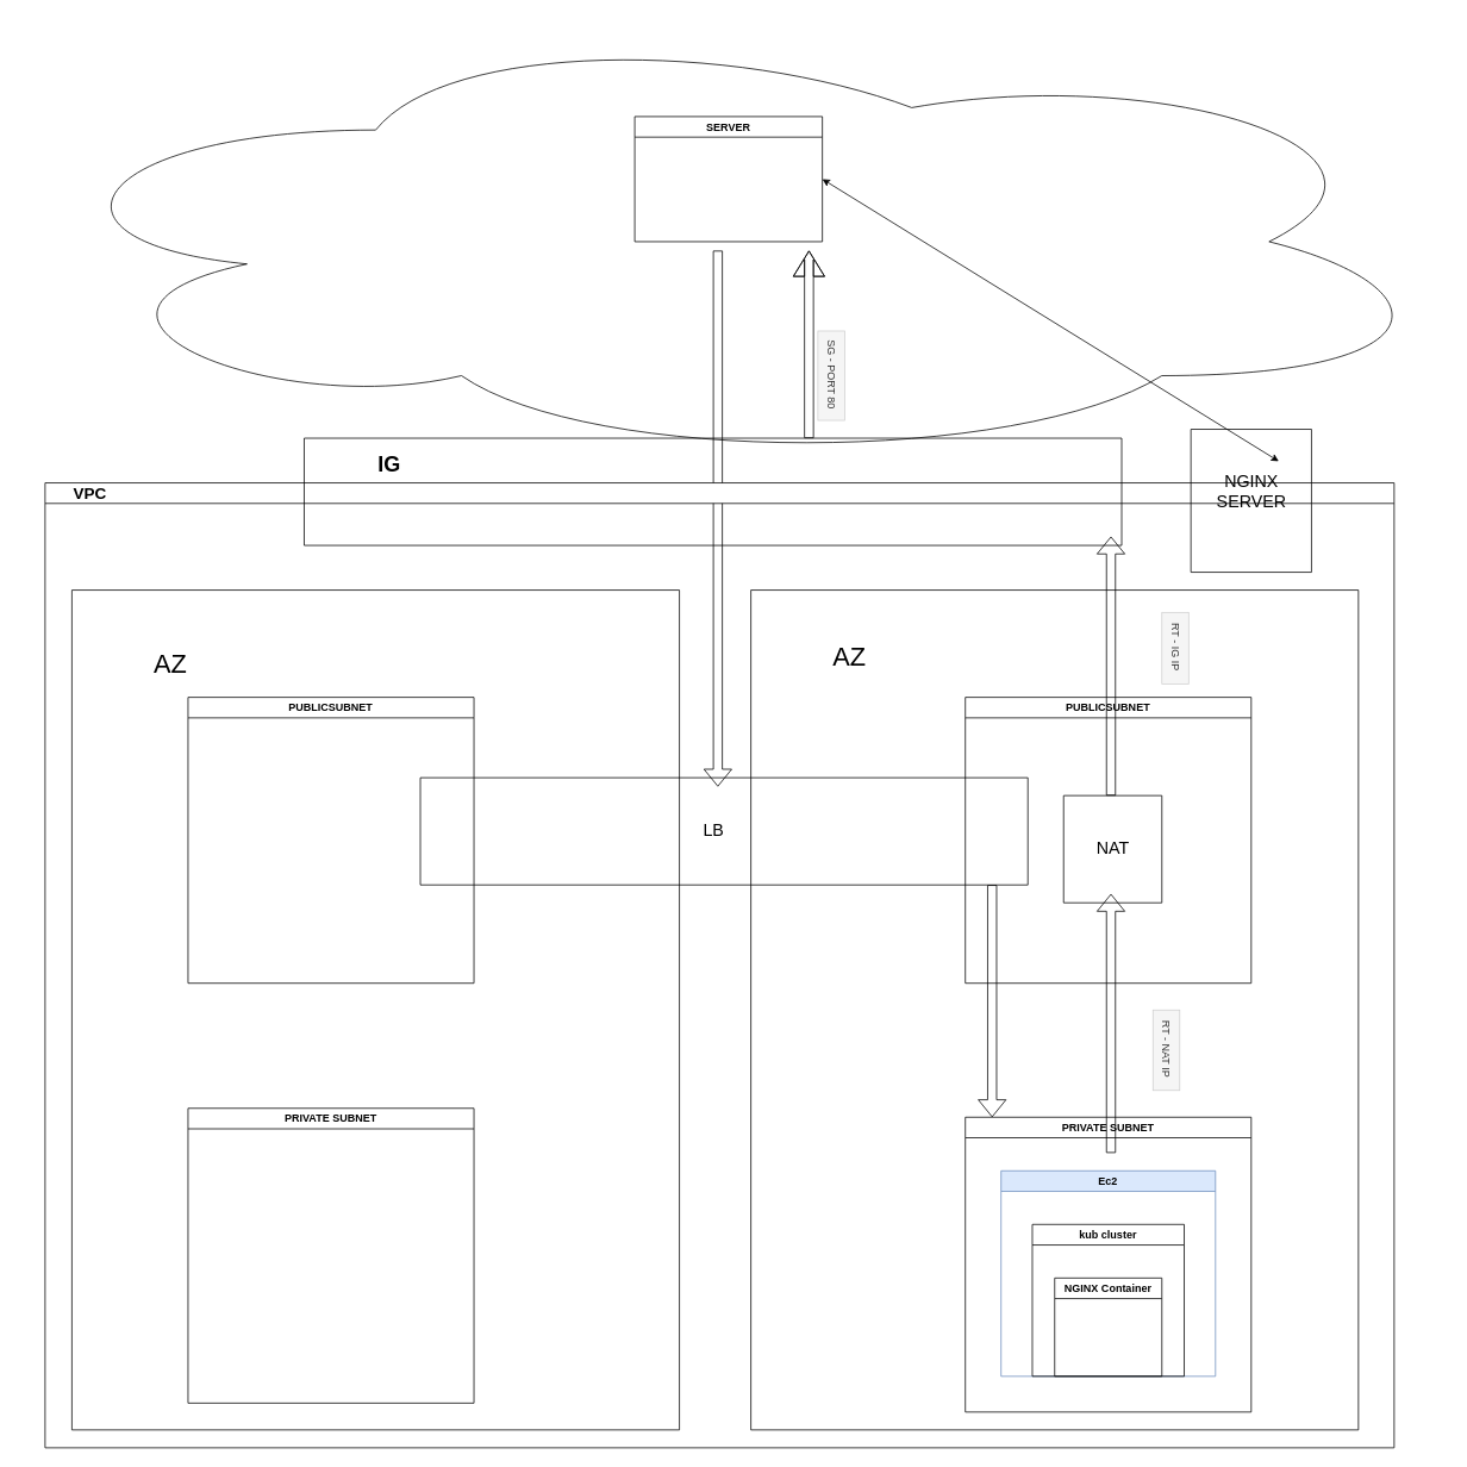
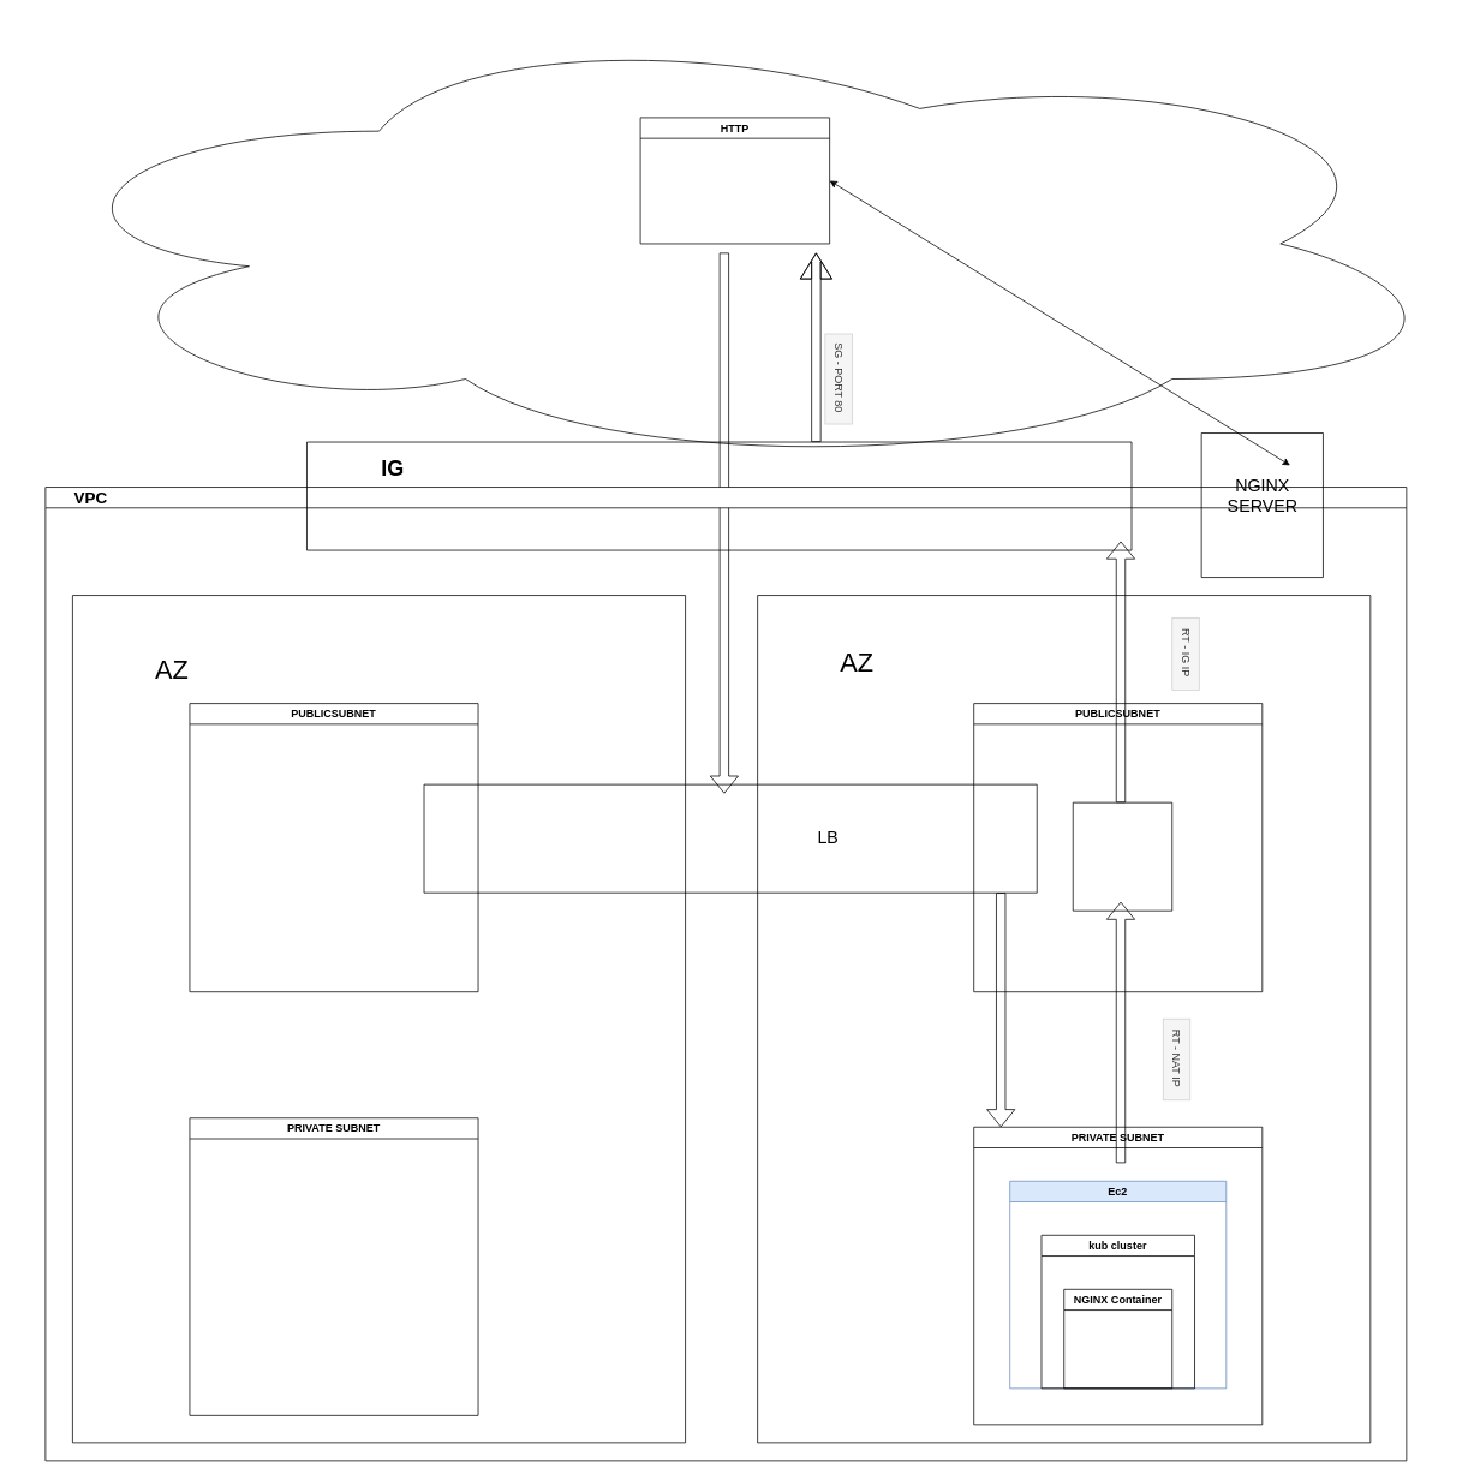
- <mxCell id="28" value="SERVER" style="swimlane;whiteSpace=wrap;html=1;startSize=23;" vertex="1" parent="1"><mxGeometry x="710" y="130" width="210" height="140" as="geometry" /></mxCell>
+ <mxCell id="28" value="HTTP" style="swimlane;whiteSpace=wrap;html=1;startSize=23;" vertex="1" parent="1"><mxGeometry x="710" y="130" width="210" height="140" as="geometry" /></mxCell>
- <mxCell id="20" value="&lt;font style=&quot;font-size: 19px;&quot;&gt;LB&lt;/font&gt;" style="text;html=1;align=center;verticalAlign=middle;resizable=0;points=[];autosize=1;strokeColor=none;fillColor=none;" vertex="1" parent="19"><mxGeometry x="302.5" y="40" width="50" height="40" as="geometry" /></mxCell>
+ <mxCell id="20" value="&lt;font style=&quot;font-size: 19px;&quot;&gt;LB&lt;/font&gt;" style="text;html=1;align=center;verticalAlign=middle;resizable=0;points=[];autosize=1;strokeColor=none;fillColor=none;" vertex="1" parent="19"><mxGeometry x="422.5" y="40" width="50" height="40" as="geometry" /></mxCell>
- <mxCell id="22" value="&lt;font style=&quot;font-size: 19px;&quot;&gt;NAT&lt;/font&gt;" style="text;html=1;align=center;verticalAlign=middle;resizable=0;points=[];autosize=1;strokeColor=none;fillColor=none;" vertex="1" parent="21"><mxGeometry x="25" y="40" width="60" height="40" as="geometry" /></mxCell>
